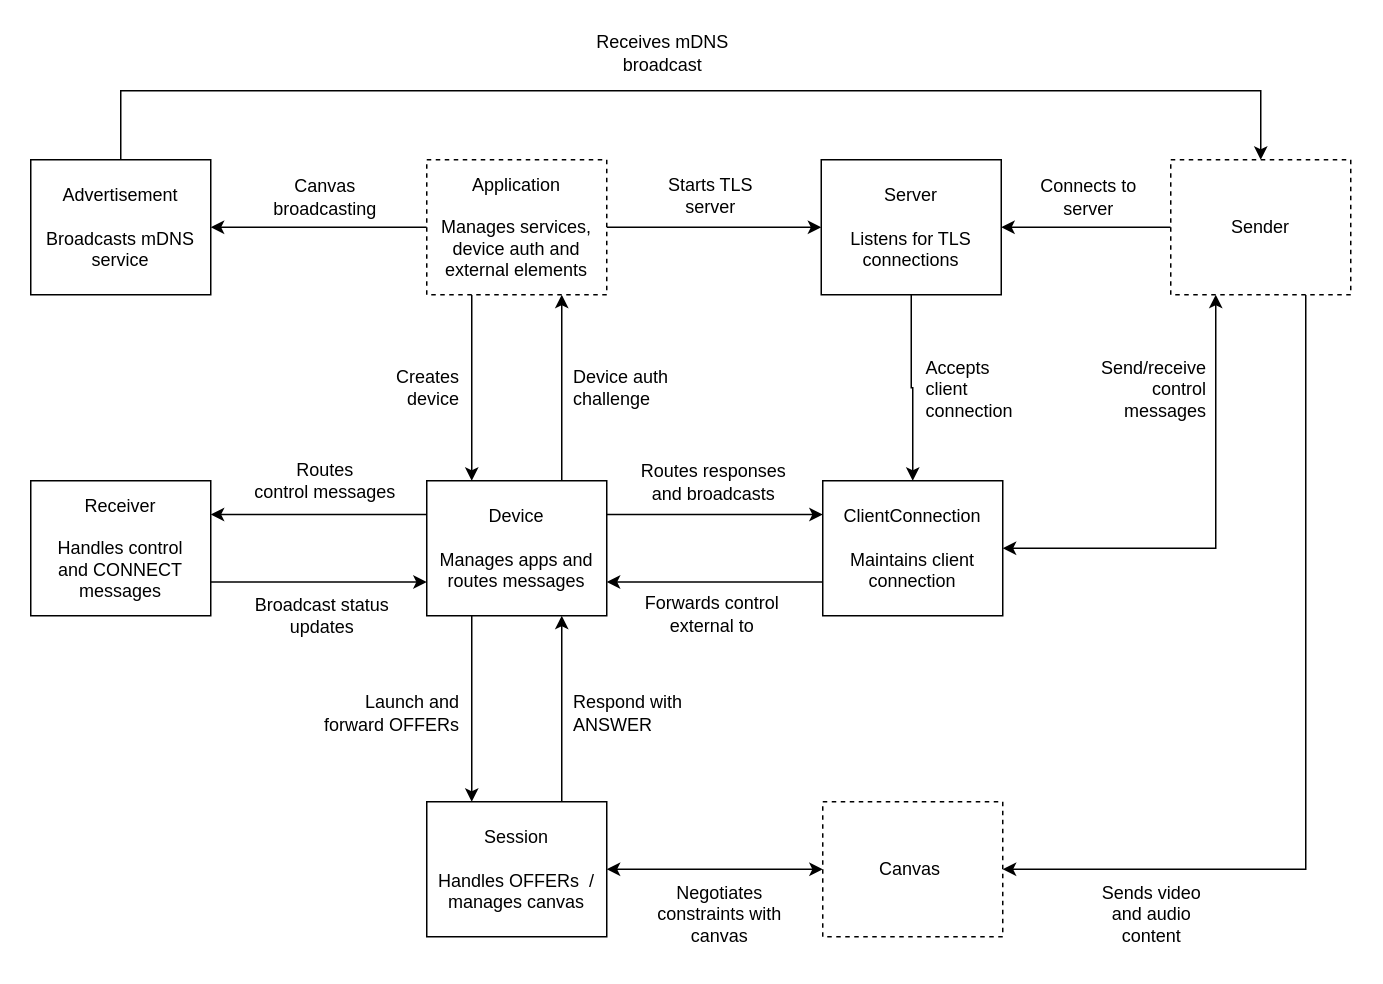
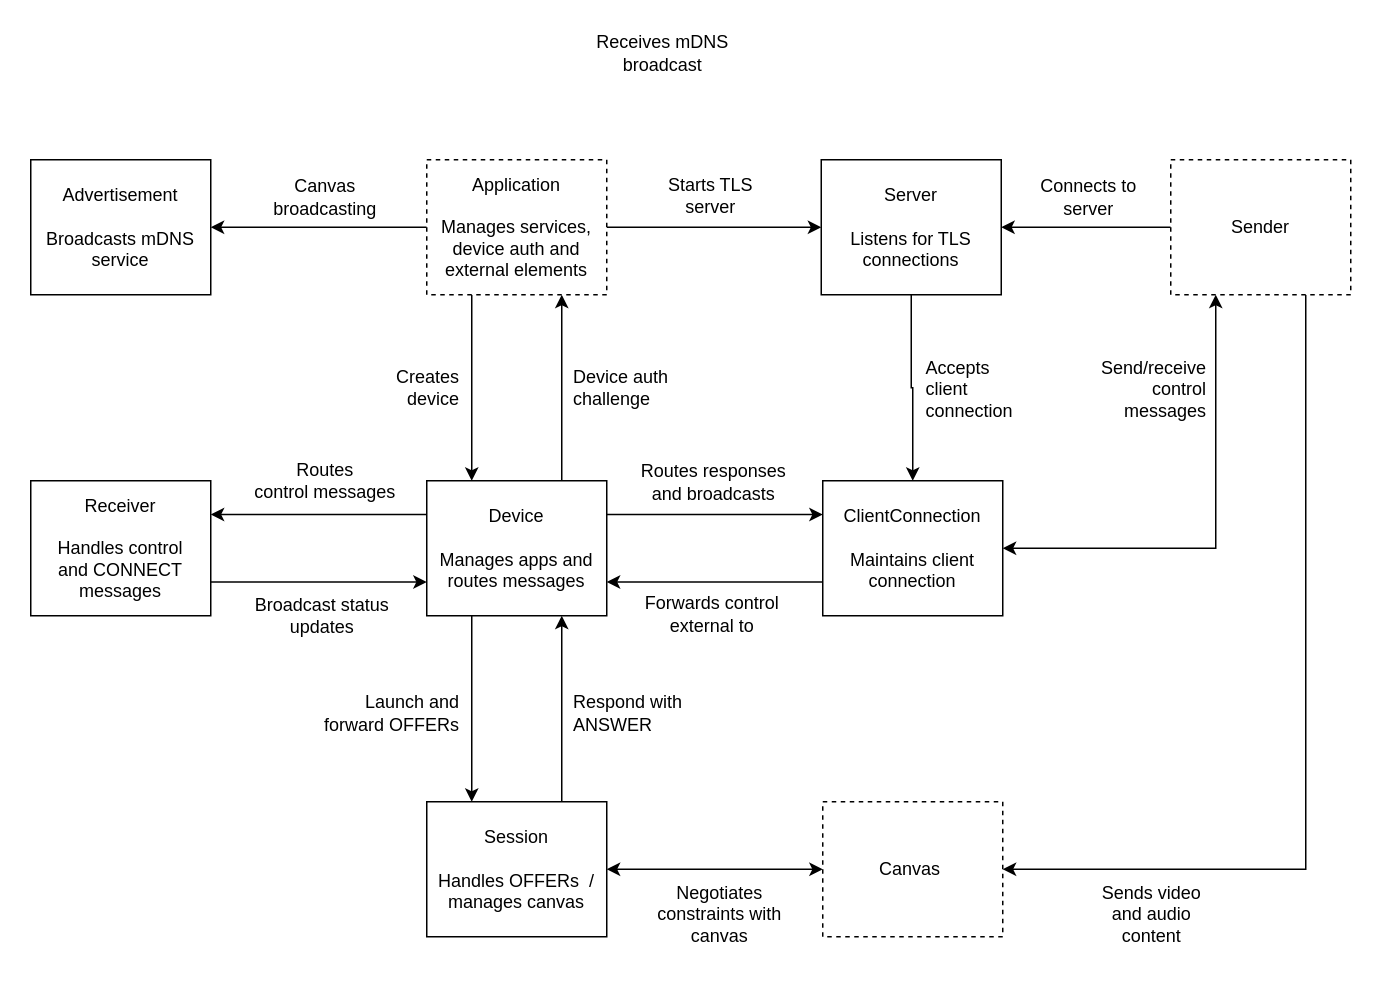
- <mxCell id="13" style="edgeStyle=orthogonalEdgeStyle;rounded=0;orthogonalLoop=1;jettySize=auto;html=1;entryX=0.5;entryY=0;entryDx=0;entryDy=0;startArrow=classic;startFill=1;endArrow=none;endFill=0;exitX=0.5;exitY=0;exitDx=0;exitDy=0;" parent="1" source="17" target="14" edge="1"><mxGeometry relative="1" as="geometry"><Array as="points"><mxPoint x="840" y="60" /><mxPoint x="80" y="60" /></Array><mxPoint x="116" y="115" as="targetPoint" /></mxGeometry></mxCell>
